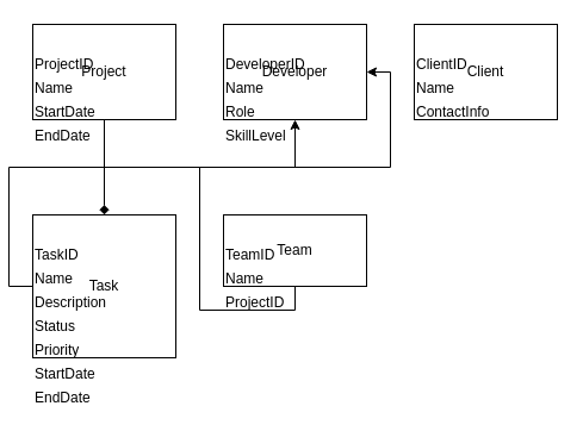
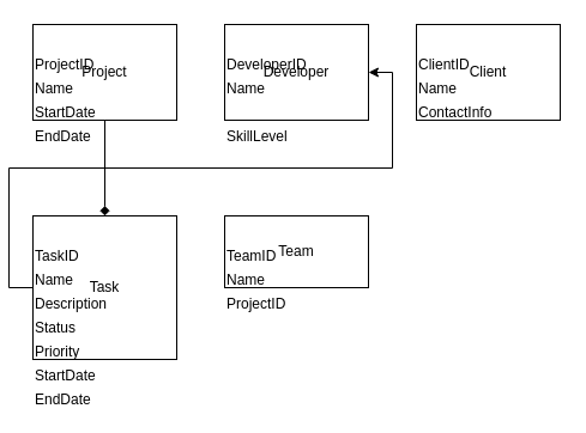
- <mxCell id="18" value="Role" style="text;html=1;strokeColor=none;fillColor=none;align=left;verticalAlign=top;" vertex="1" parent="15"><mxGeometry y="60" width="120" height="20" as="geometry" /></mxCell>
- <mxCell id="30" style="edgeStyle=orthogonalEdgeStyle;rounded=0;orthogonalLoop=1;jettySize=auto;html=1;exitX=0.5;exitY=1;exitDx=0;exitDy=0;" edge="1" parent="1" source="24" target="15"><mxGeometry relative="1" as="geometry" /></mxCell>
